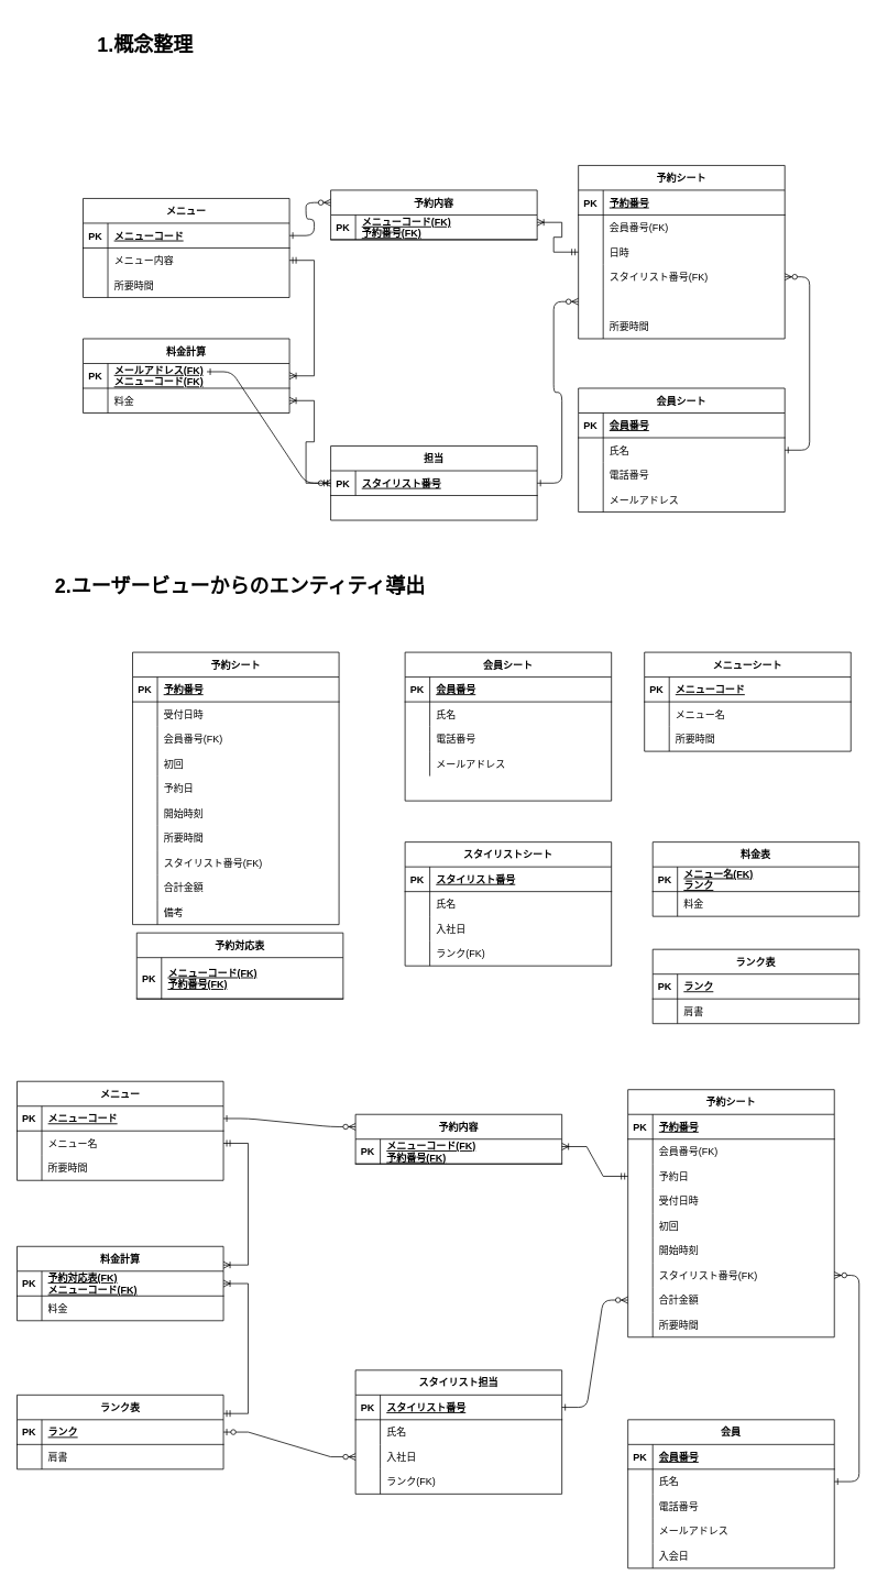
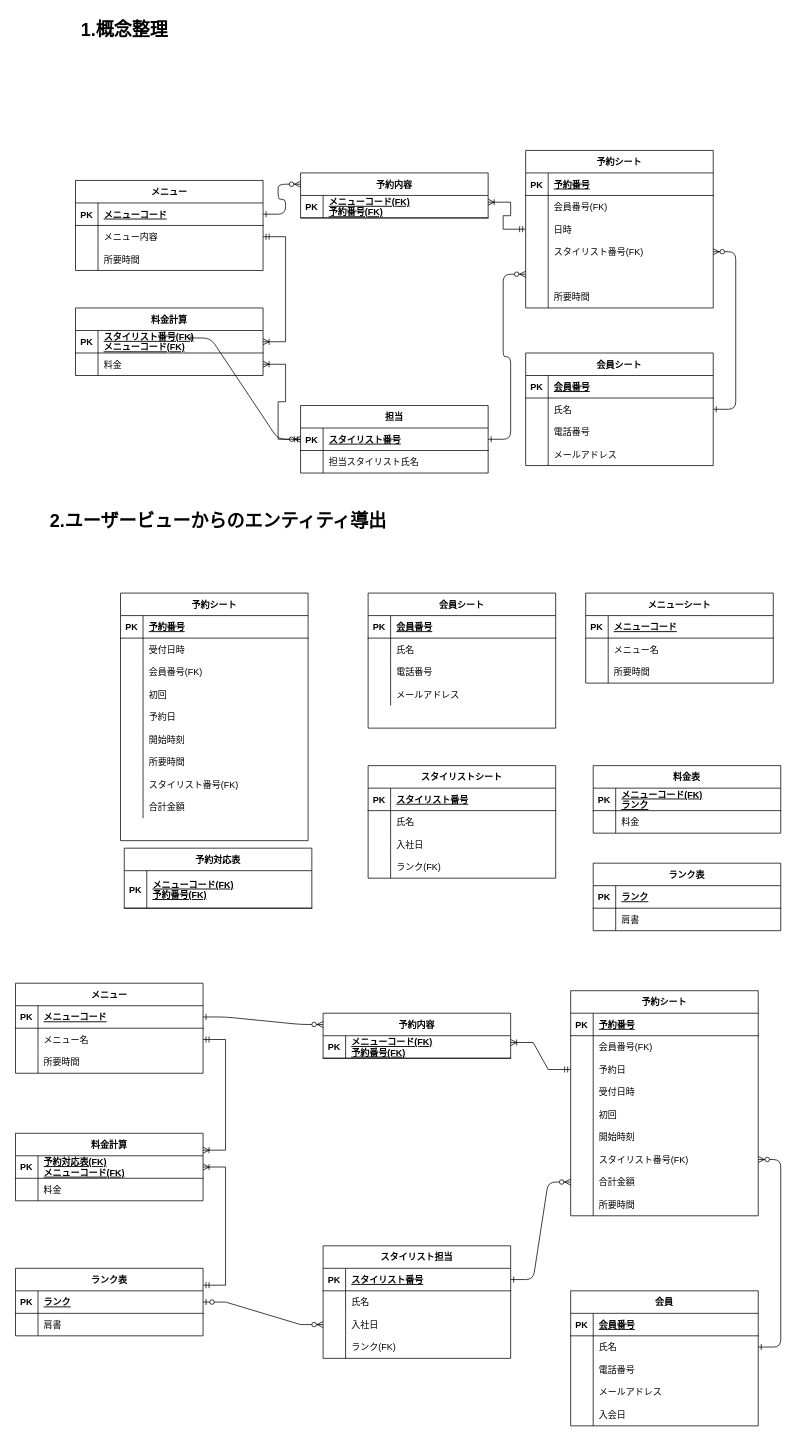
- <mxCell id="68" value="1.概念整理" style="text;strokeColor=none;fillColor=none;html=1;fontSize=24;fontStyle=1;verticalAlign=middle;align=center;" vertex="1" parent="1"><mxGeometry x="100" y="35" width="150" height="40" as="geometry" /></mxCell>
+ <mxCell id="68" value="1.概念整理" style="text;strokeColor=none;fillColor=none;html=1;fontSize=24;fontStyle=1;verticalAlign=middle;align=center;" vertex="1" parent="1"><mxGeometry x="90" y="20" width="150" height="40" as="geometry" /></mxCell>
- <mxCell id="61" value="メールアドレス(FK)&#10;メニューコード(FK)" style="shape=partialRectangle;overflow=hidden;connectable=0;fillColor=none;top=0;left=0;bottom=0;right=0;align=left;spacingLeft=6;fontStyle=5;" vertex="1" parent="59"><mxGeometry x="30" width="220" height="30" as="geometry"><mxRectangle width="220" height="30" as="alternateBounds" /></mxGeometry></mxCell>
+ <mxCell id="61" value="スタイリスト番号(FK)&#10;メニューコード(FK)" style="shape=partialRectangle;overflow=hidden;connectable=0;fillColor=none;top=0;left=0;bottom=0;right=0;align=left;spacingLeft=6;fontStyle=5;" vertex="1" parent="59"><mxGeometry x="30" width="220" height="30" as="geometry"><mxRectangle width="220" height="30" as="alternateBounds" /></mxGeometry></mxCell>
+ <mxCell id="40" value="担当スタイリスト氏名" style="shape=partialRectangle;overflow=hidden;connectable=0;fillColor=none;top=0;left=0;bottom=0;right=0;align=left;spacingLeft=6;" parent="38" vertex="1"><mxGeometry x="30" width="220" height="30" as="geometry"><mxRectangle width="220" height="30" as="alternateBounds" /></mxGeometry></mxCell>
- <mxCell id="69" value="2.ユーザービューからのエンティティ導出" style="text;strokeColor=none;fillColor=none;html=1;fontSize=24;fontStyle=1;verticalAlign=middle;align=center;" vertex="1" parent="1"><mxGeometry x="30" y="690" width="520" height="40" as="geometry" /></mxCell>
+ <mxCell id="69" value="2.ユーザービューからのエンティティ導出" style="text;strokeColor=none;fillColor=none;html=1;fontSize=24;fontStyle=1;verticalAlign=middle;align=center;" vertex="1" parent="1"><mxGeometry x="30" y="675" width="520" height="40" as="geometry" /></mxCell>
- <mxCell id="142" value="メニュー名(FK)&#10;ランク" style="shape=partialRectangle;overflow=hidden;connectable=0;fillColor=none;top=0;left=0;bottom=0;right=0;align=left;spacingLeft=6;fontStyle=5;" vertex="1" parent="140"><mxGeometry x="30" width="220" height="30" as="geometry"><mxRectangle width="220" height="30" as="alternateBounds" /></mxGeometry></mxCell>
+ <mxCell id="142" value="メニューコード(FK)&#10;ランク" style="shape=partialRectangle;overflow=hidden;connectable=0;fillColor=none;top=0;left=0;bottom=0;right=0;align=left;spacingLeft=6;fontStyle=5;" vertex="1" parent="140"><mxGeometry x="30" width="220" height="30" as="geometry"><mxRectangle width="220" height="30" as="alternateBounds" /></mxGeometry></mxCell>
- <mxCell id="100" value="備考" style="shape=partialRectangle;overflow=hidden;connectable=0;fillColor=none;top=0;left=0;bottom=0;right=0;align=left;spacingLeft=6;" vertex="1" parent="98"><mxGeometry x="30" width="220" height="30" as="geometry"><mxRectangle width="220" height="30" as="alternateBounds" /></mxGeometry></mxCell>
